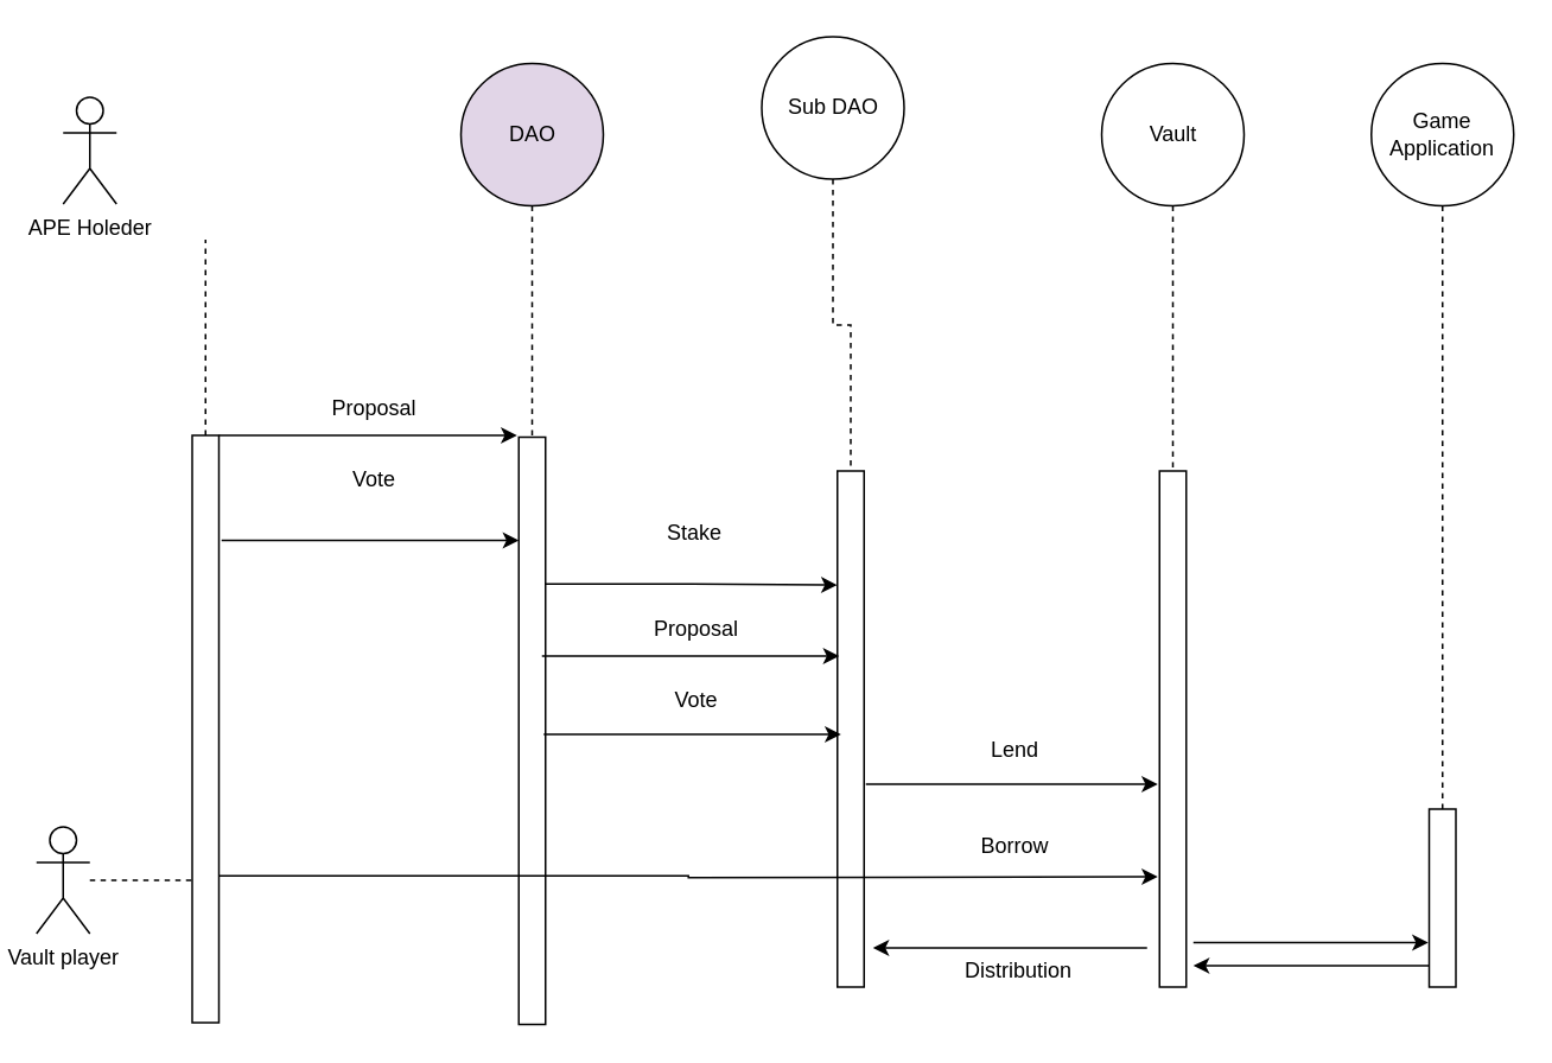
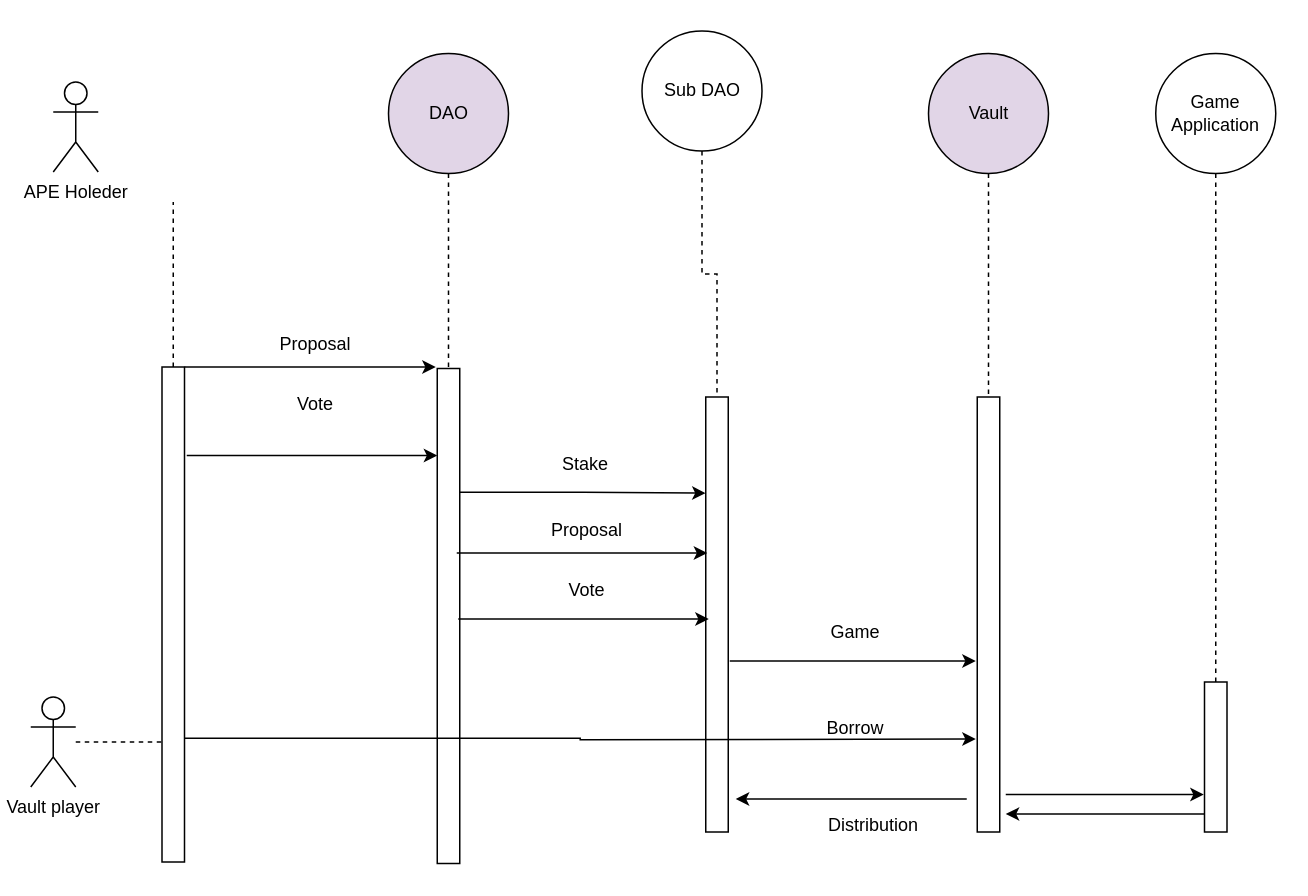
- <mxCell id="23" value="Vault" style="ellipse;whiteSpace=wrap;html=1;aspect=fixed;" vertex="1" parent="1"><mxGeometry x="618.5" y="35" width="80" height="80" as="geometry" /></mxCell>
+ <mxCell id="23" value="Vault" style="ellipse;whiteSpace=wrap;html=1;aspect=fixed;fillColor=#e1d5e7;" vertex="1" parent="1"><mxGeometry x="618.5" y="35" width="80" height="80" as="geometry" /></mxCell>
- <mxCell id="14" value="Stake" style="text;html=1;strokeColor=none;fillColor=none;align=center;verticalAlign=middle;whiteSpace=wrap;rounded=0;" vertex="1" parent="1"><mxGeometry x="360" y="284" width="60" height="30" as="geometry" /></mxCell>
+ <mxCell id="14" value="Stake" style="text;html=1;strokeColor=none;fillColor=none;align=center;verticalAlign=middle;whiteSpace=wrap;rounded=0;" vertex="1" parent="1"><mxGeometry x="360" y="294" width="60" height="30" as="geometry" /></mxCell>
- <mxCell id="25" value="Lend" style="text;html=1;strokeColor=none;fillColor=none;align=center;verticalAlign=middle;whiteSpace=wrap;rounded=0;" vertex="1" parent="1"><mxGeometry x="540" y="406" width="60" height="30" as="geometry" /></mxCell>
+ <mxCell id="25" value="Game" style="text;html=1;strokeColor=none;fillColor=none;align=center;verticalAlign=middle;whiteSpace=wrap;rounded=0;" vertex="1" parent="1"><mxGeometry x="540" y="406" width="60" height="30" as="geometry" /></mxCell>
- <mxCell id="29" value="Borrow" style="text;html=1;strokeColor=none;fillColor=none;align=center;verticalAlign=middle;whiteSpace=wrap;rounded=0;" vertex="1" parent="1"><mxGeometry x="540" y="460" width="60" height="30" as="geometry" /></mxCell>
+ <mxCell id="29" value="Borrow" style="text;html=1;strokeColor=none;fillColor=none;align=center;verticalAlign=middle;whiteSpace=wrap;rounded=0;" vertex="1" parent="1"><mxGeometry x="540" y="470" width="60" height="30" as="geometry" /></mxCell>
- <mxCell id="36" value="Distribution" style="text;html=1;strokeColor=none;fillColor=none;align=center;verticalAlign=middle;whiteSpace=wrap;rounded=0;" vertex="1" parent="1"><mxGeometry x="542" y="530" width="60" height="30" as="geometry" /></mxCell>
+ <mxCell id="36" value="Distribution" style="text;html=1;strokeColor=none;fillColor=none;align=center;verticalAlign=middle;whiteSpace=wrap;rounded=0;" vertex="1" parent="1"><mxGeometry x="552" y="535" width="60" height="30" as="geometry" /></mxCell>
